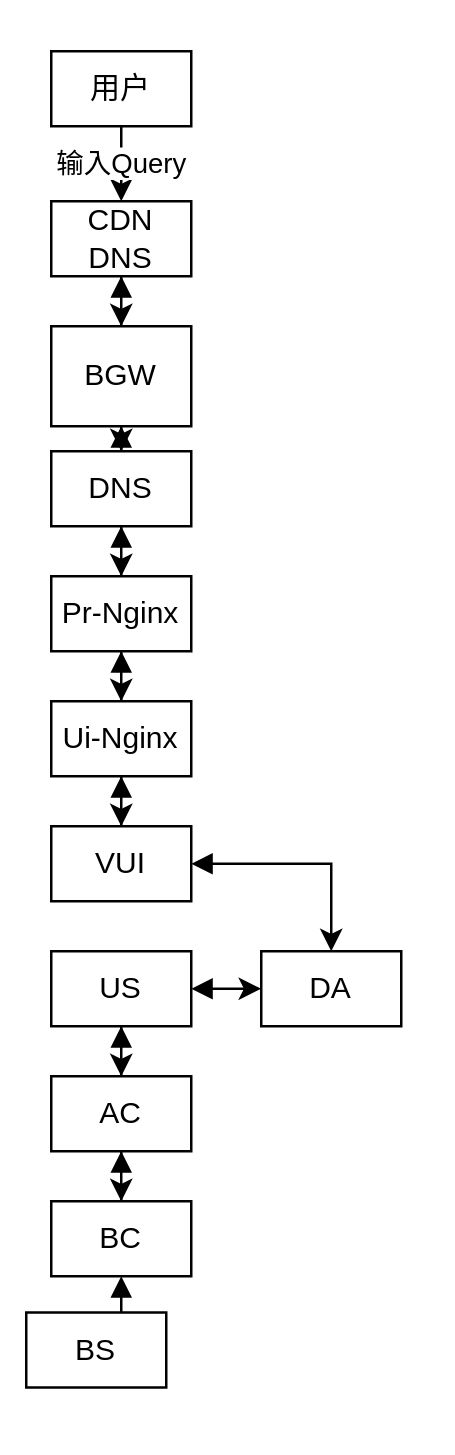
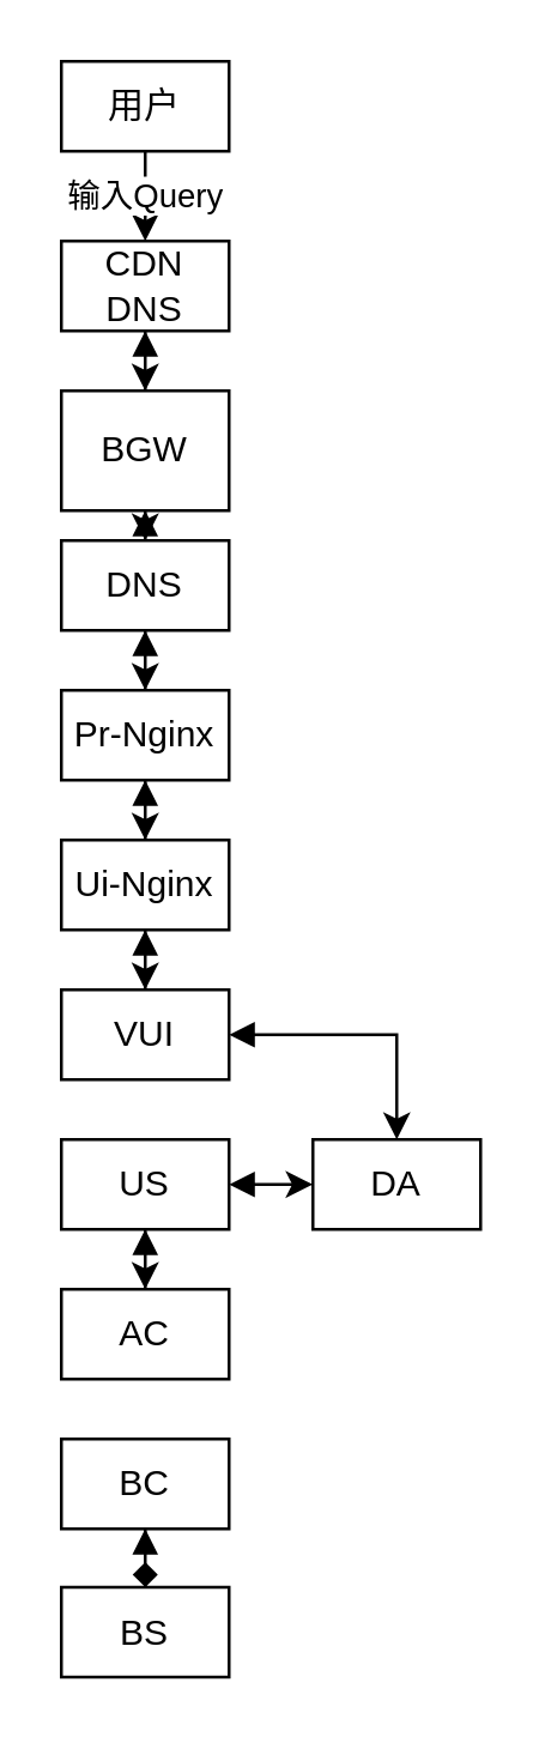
- <mxCell id="20" value="" style="edgeStyle=orthogonalEdgeStyle;rounded=0;orthogonalLoop=1;jettySize=auto;html=1;startArrow=block;startFill=1;" edge="1" parent="1" source="21" target="23"><mxGeometry relative="1" as="geometry" /></mxCell>
- <mxCell id="24" value="BS" style="rounded=0;whiteSpace=wrap;html=1;" vertex="1" parent="1"><mxGeometry x="10" y="524.5" width="56" height="30" as="geometry" /></mxCell>
+ <mxCell id="24" value="BS" style="rounded=0;whiteSpace=wrap;html=1;" vertex="1" parent="1"><mxGeometry x="20" y="529.5" width="56" height="30" as="geometry" /></mxCell>
